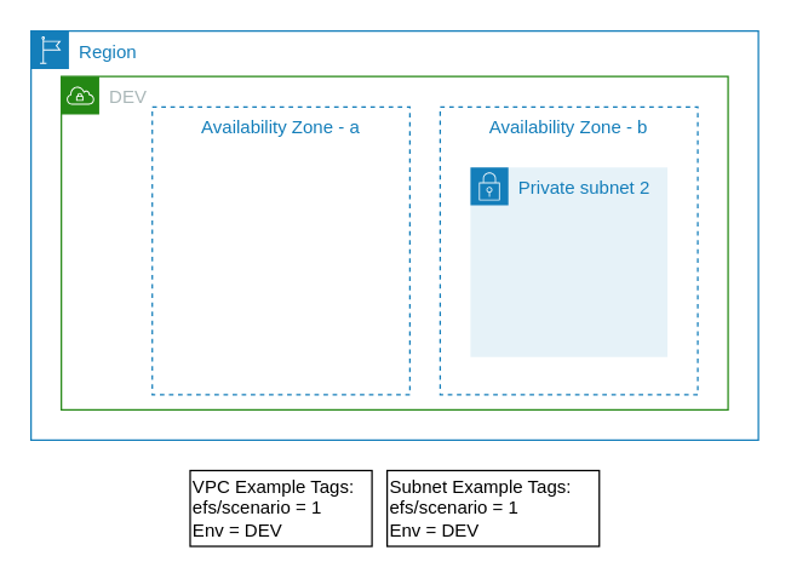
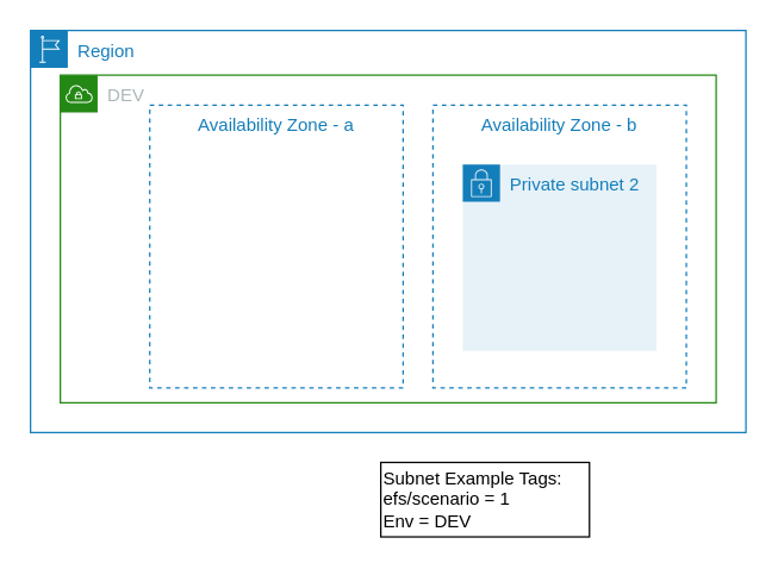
- <mxCell id="7" value="VPC Example Tags:&lt;br&gt;efs/scenario = 1&lt;br&gt;Env = DEV" style="text;html=1;align=left;verticalAlign=middle;resizable=0;points=[];autosize=1;fillColor=none;strokeColor=#000000;" parent="1" vertex="1"><mxGeometry x="125" y="310" width="120" height="50" as="geometry" /></mxCell>
